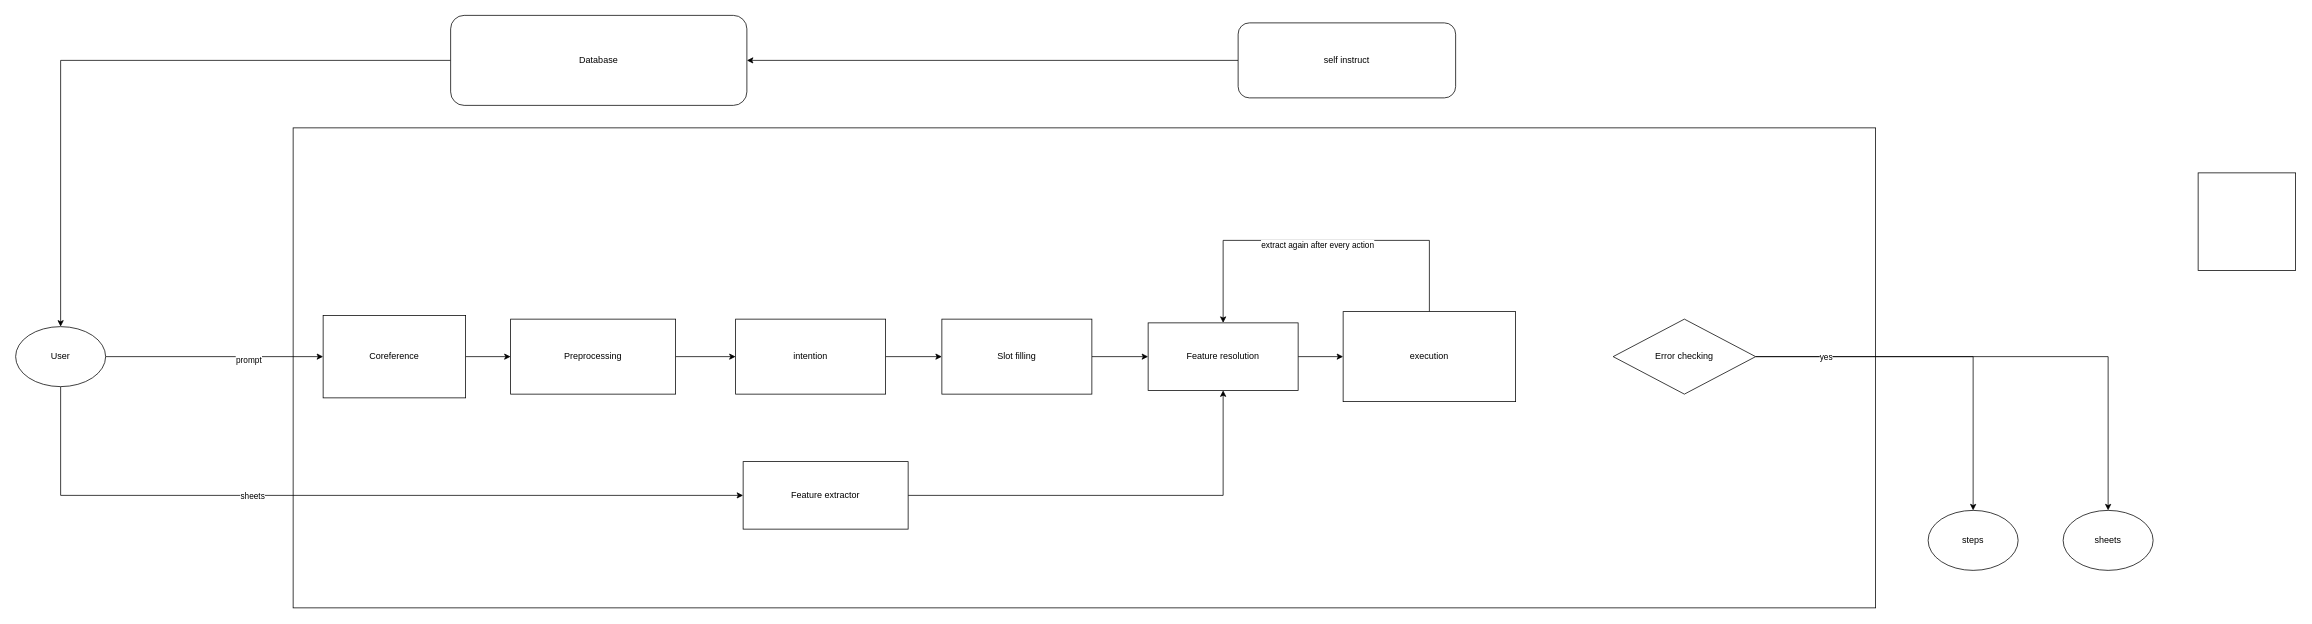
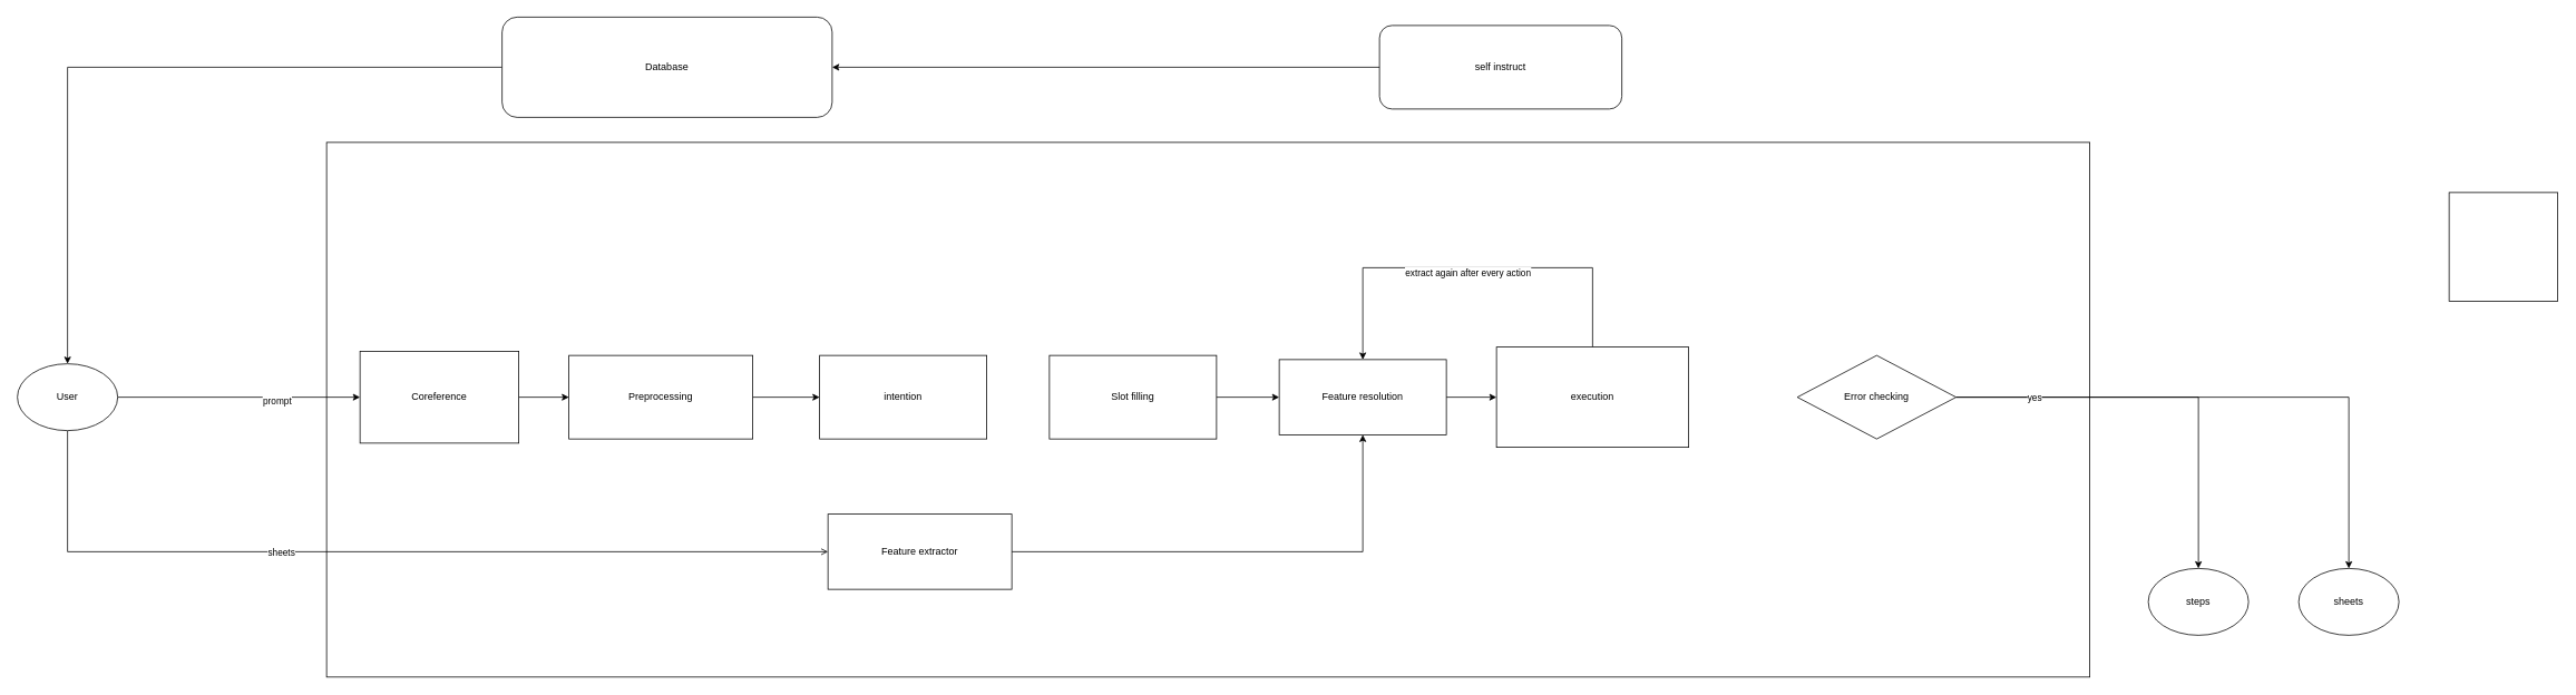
- <mxCell id="7" style="edgeStyle=orthogonalEdgeStyle;rounded=0;orthogonalLoop=1;jettySize=auto;html=1;entryX=0;entryY=0.5;entryDx=0;entryDy=0;" edge="1" parent="1" source="8" target="12"><mxGeometry relative="1" as="geometry" /></mxCell>
- <mxCell id="20" style="edgeStyle=orthogonalEdgeStyle;rounded=0;orthogonalLoop=1;jettySize=auto;html=1;entryX=0;entryY=0.5;entryDx=0;entryDy=0;" edge="1" parent="1" source="22" target="6"><mxGeometry relative="1" as="geometry"><Array as="points"><mxPoint y="660" x="80" /></Array></mxGeometry></mxCell>
+ <mxCell id="20" style="edgeStyle=orthogonalEdgeStyle;rounded=0;orthogonalLoop=1;jettySize=auto;html=1;entryX=0;entryY=0.5;entryDx=0;entryDy=0;endArrow=open;" edge="1" parent="1" source="22" target="6"><mxGeometry relative="1" as="geometry"><Array as="points"><mxPoint y="660" x="80" /></Array></mxGeometry></mxCell>
